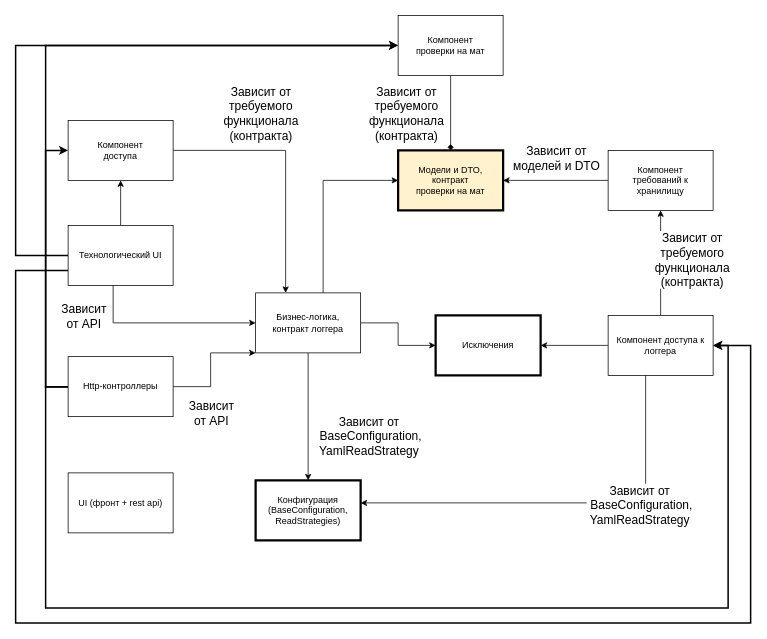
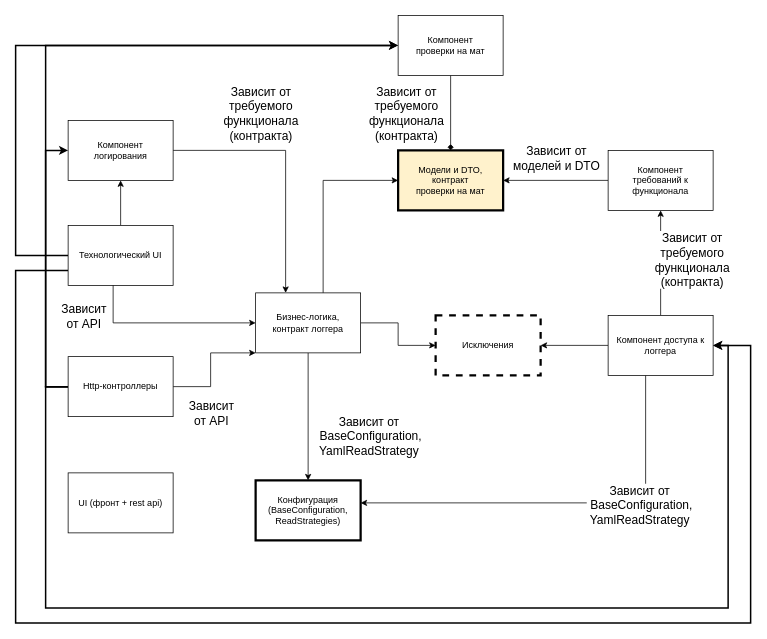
- <mxCell id="27" value="Компонент &lt;br&gt;доступа" style="rounded=0;whiteSpace=wrap;html=1;" parent="1" vertex="1"><mxGeometry x="90" y="160" width="140" height="80" as="geometry" /></mxCell>
+ <mxCell id="27" value="Компонент &lt;br&gt;логирования" style="rounded=0;whiteSpace=wrap;html=1;" parent="1" vertex="1"><mxGeometry x="90" y="160" width="140" height="80" as="geometry" /></mxCell>
- <mxCell id="21" value="Компонент &lt;br&gt;требований к хранилищу" style="rounded=0;whiteSpace=wrap;html=1;" parent="1" vertex="1"><mxGeometry x="810" y="200" width="140" height="80" as="geometry" /></mxCell>
+ <mxCell id="21" value="Компонент &lt;br&gt;требований к функционала" style="rounded=0;whiteSpace=wrap;html=1;" parent="1" vertex="1"><mxGeometry x="810" y="200" width="140" height="80" as="geometry" /></mxCell>
- <mxCell id="22" value="Исключения" style="rounded=0;whiteSpace=wrap;html=1;strokeWidth=3;" parent="1" vertex="1"><mxGeometry x="580" y="420" width="140" height="80" as="geometry" /></mxCell>
+ <mxCell id="22" value="Исключения" style="rounded=0;whiteSpace=wrap;html=1;strokeWidth=3;dashed=1;" parent="1" vertex="1"><mxGeometry x="580" y="420" width="140" height="80" as="geometry" /></mxCell>
